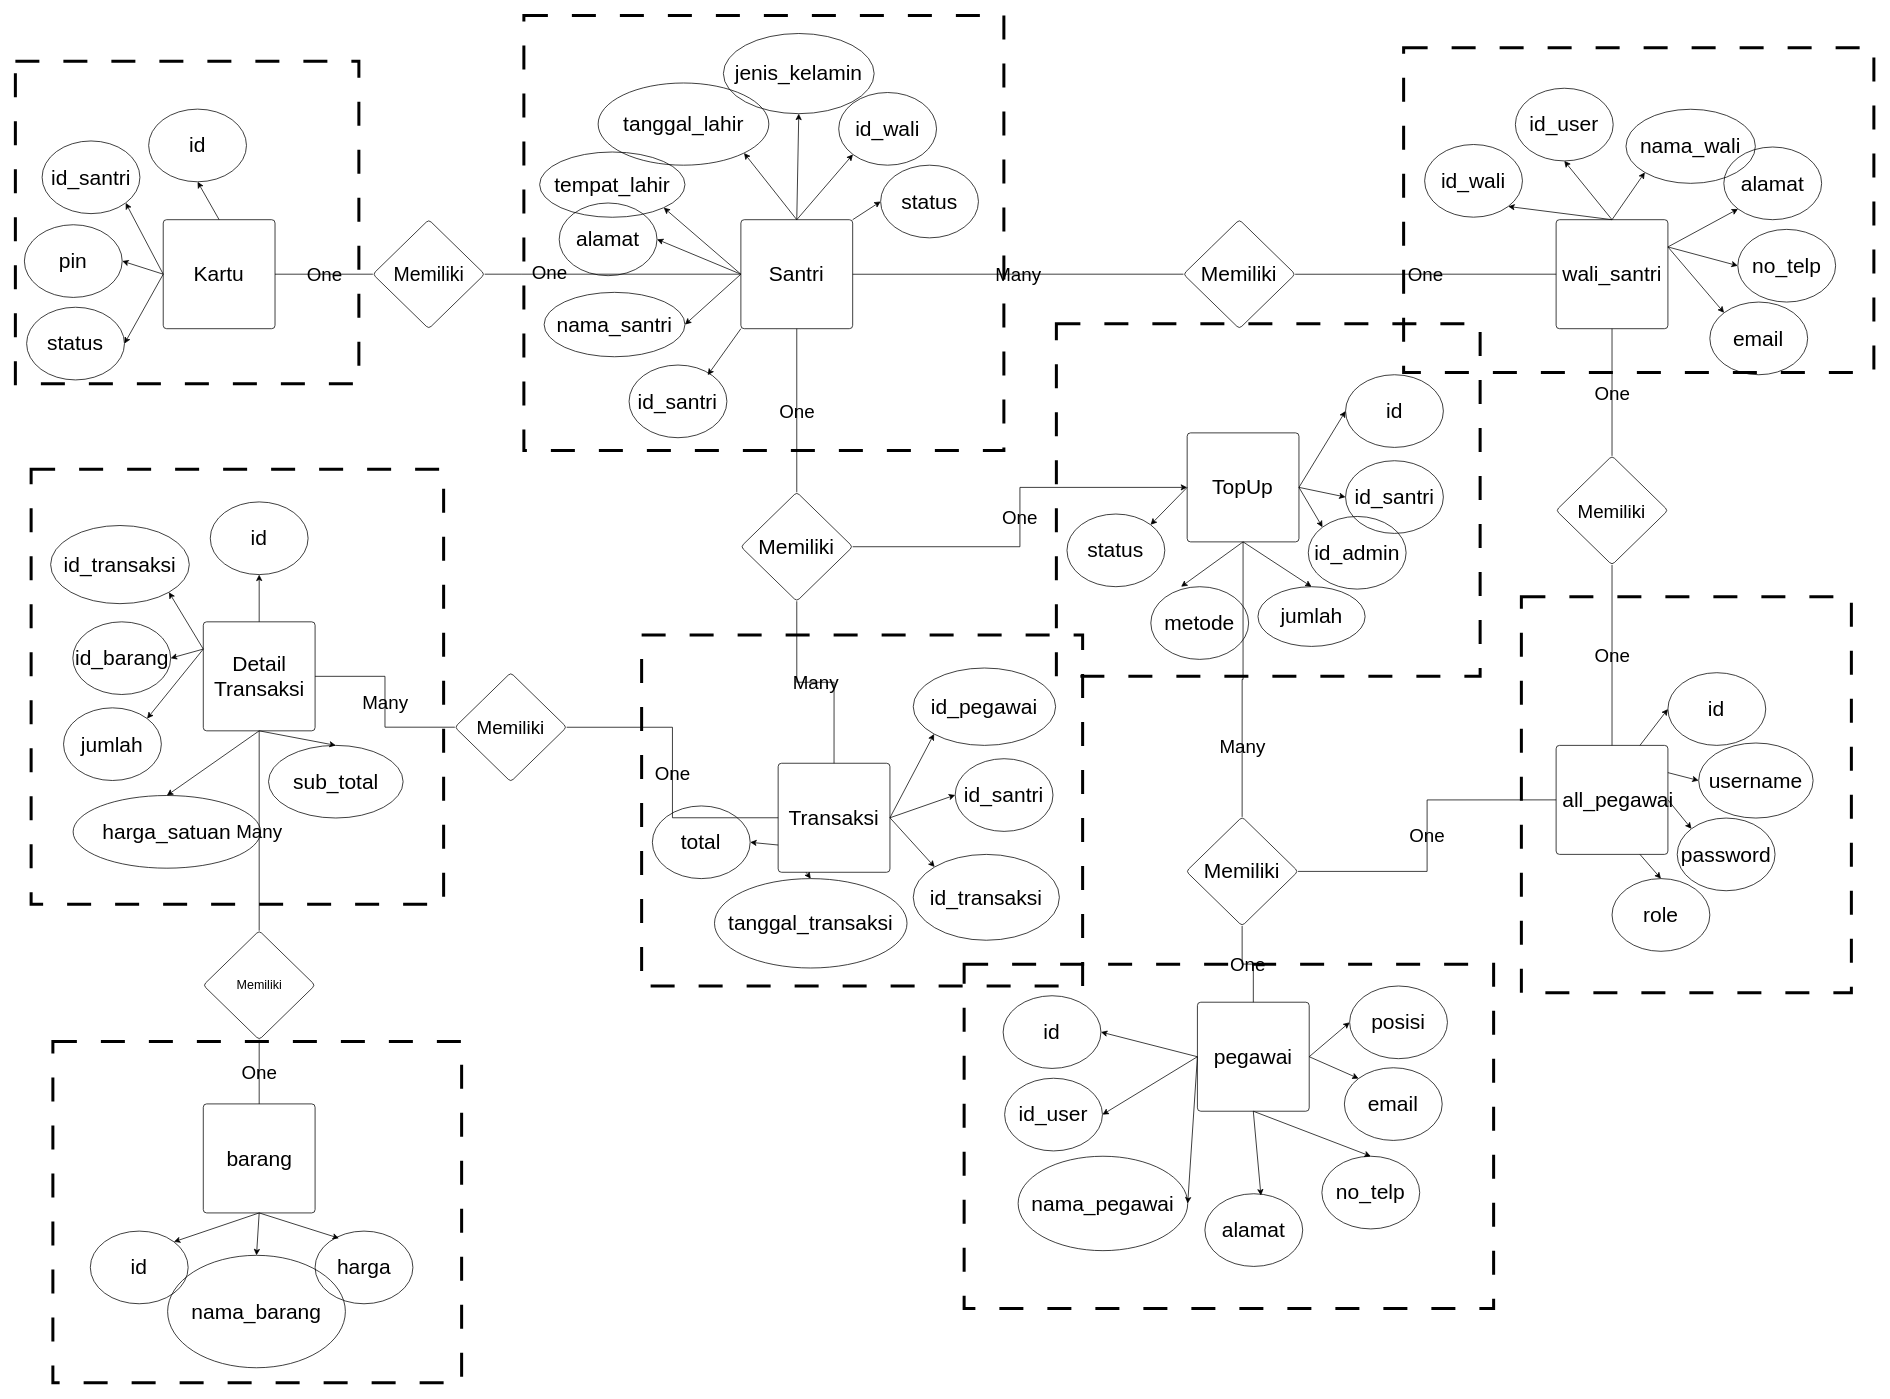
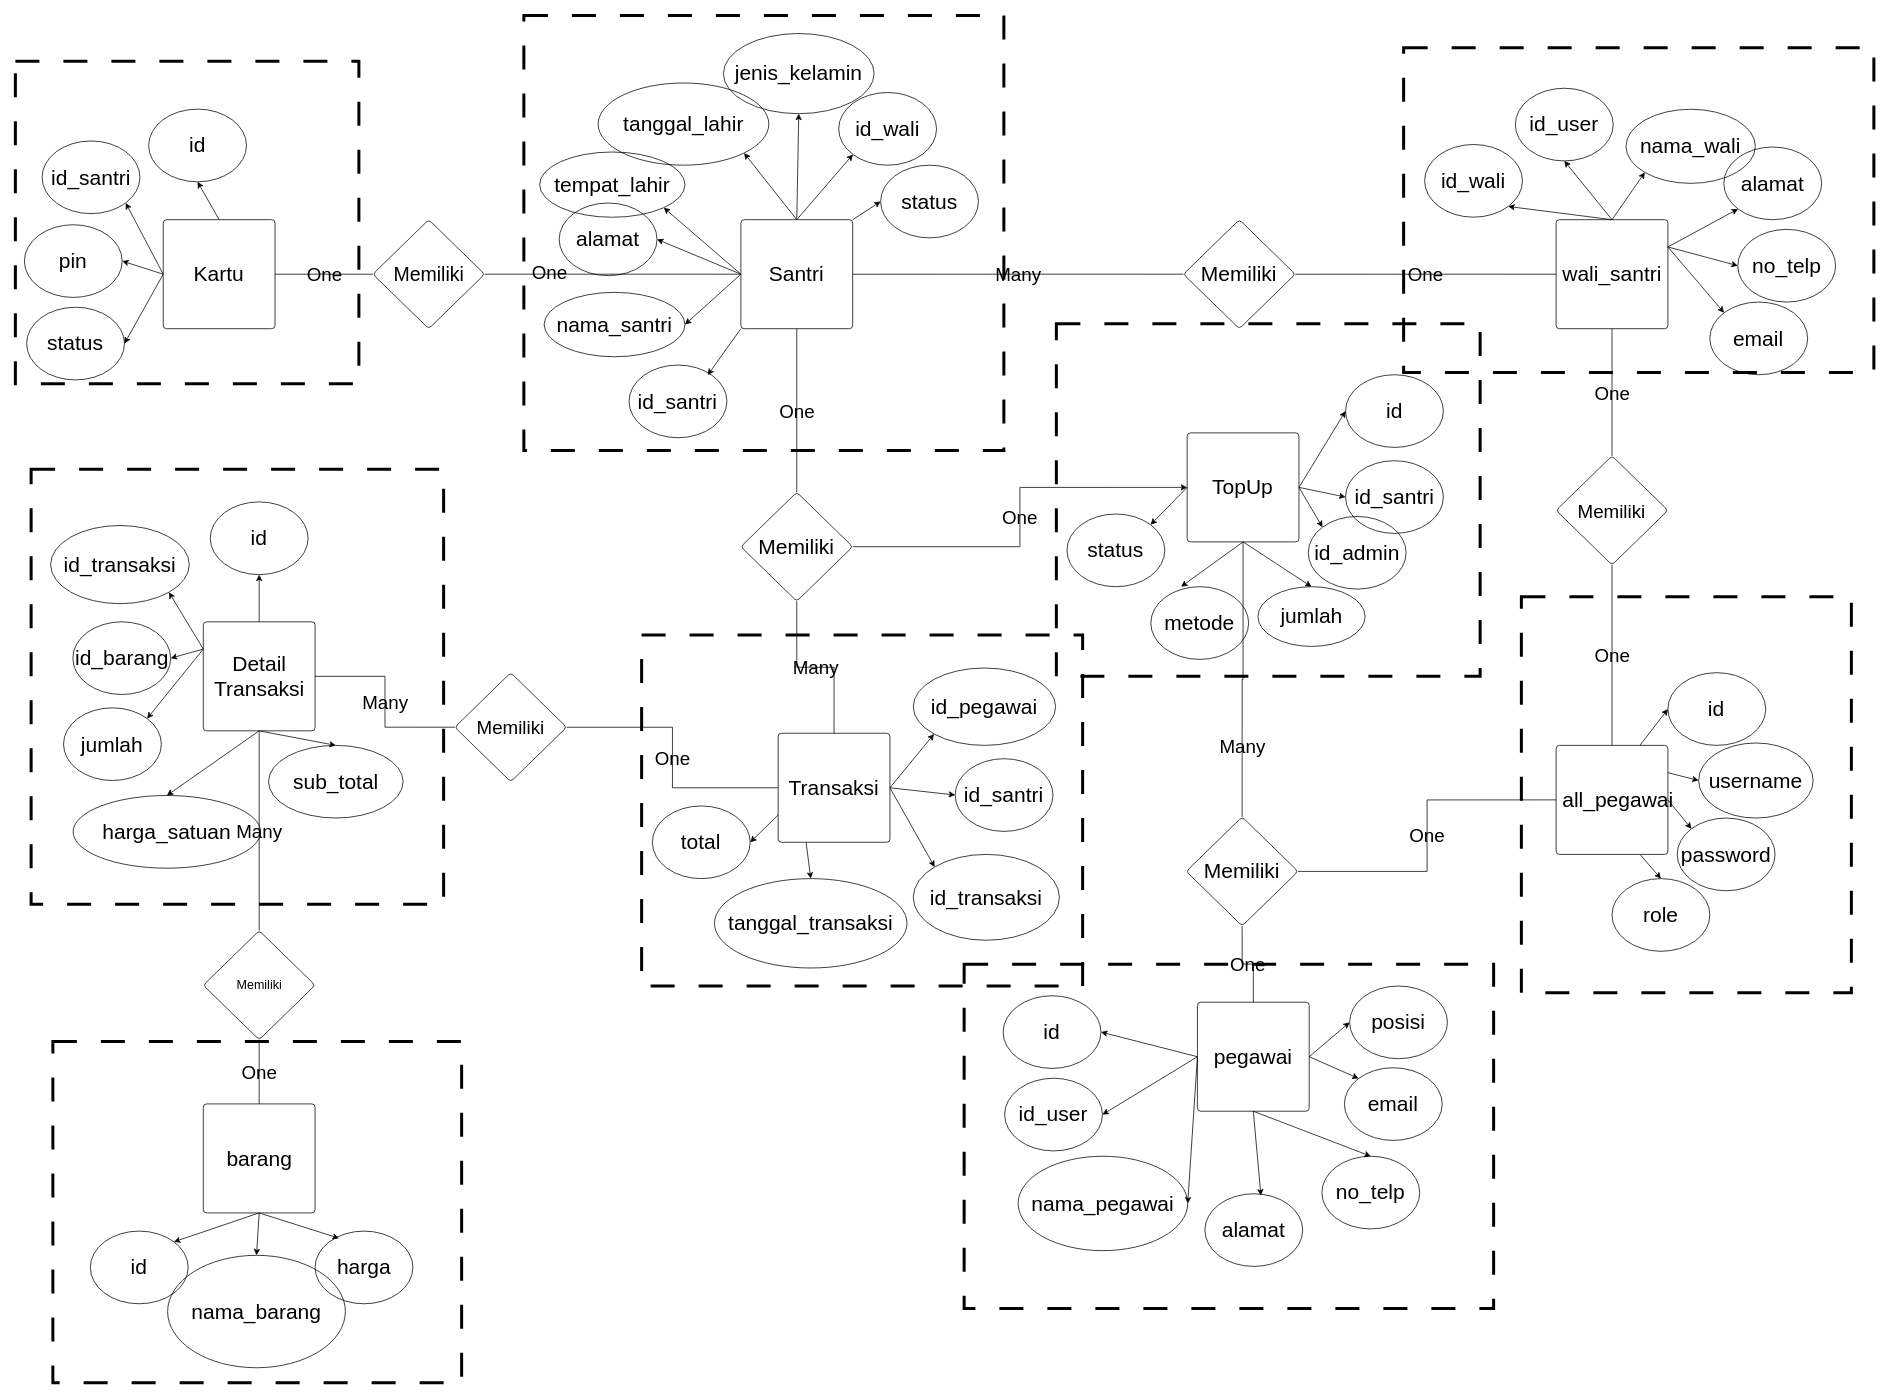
- <mxCell id="34" value="Transaksi" style="html=1;overflow=block;blockSpacing=1;whiteSpace=wrap;fontSize=28;spacing=9;strokeOpacity=100;rounded=1;absoluteArcSize=1;arcSize=9;fillColor=#unset;strokeWidth=NaN;lucidId=czXpwAuQ4QY~;labelBackgroundColor=light-dark(default, #ffffff);fillOpacity=0;fontColor=light-dark(#000000,#000000);strokeColor=light-dark(#000000,#000000);" parent="1" vertex="1"><mxGeometry x="1037.026" y="1017.023" width="149.072" height="145.352" as="geometry" /></mxCell>
+ <mxCell id="34" value="Transaksi" style="html=1;overflow=block;blockSpacing=1;whiteSpace=wrap;fontSize=28;spacing=9;strokeOpacity=100;rounded=1;absoluteArcSize=1;arcSize=9;fillColor=#unset;strokeWidth=NaN;lucidId=czXpwAuQ4QY~;labelBackgroundColor=light-dark(default, #ffffff);fillOpacity=0;fontColor=light-dark(#000000,#000000);strokeColor=light-dark(#000000,#000000);" parent="1" vertex="1"><mxGeometry x="1037.026" y="977.023" width="149.072" height="145.352" as="geometry" /></mxCell>
